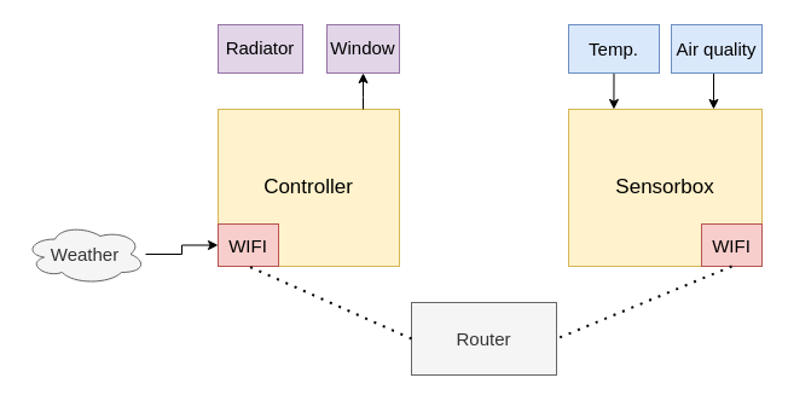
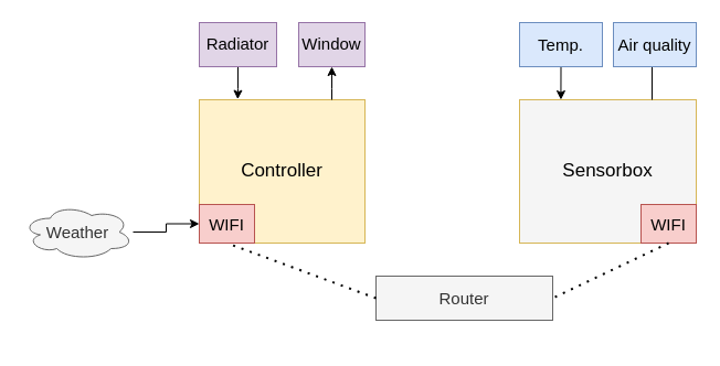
+ <mxCell id="8" style="edgeStyle=orthogonalEdgeStyle;rounded=0;orthogonalLoop=1;jettySize=auto;html=1;entryX=0.232;entryY=-0.003;entryDx=0;entryDy=0;entryPerimeter=0;fontSize=15;startArrow=none;startFill=0;endArrow=classic;endFill=1;" edge="1" parent="1" source="9" target="2"><mxGeometry relative="1" as="geometry" /></mxCell>
- <mxCell id="14" style="edgeStyle=orthogonalEdgeStyle;rounded=0;orthogonalLoop=1;jettySize=auto;html=1;exitX=0.5;exitY=1;exitDx=0;exitDy=0;entryX=0.75;entryY=0;entryDx=0;entryDy=0;fontSize=15;startArrow=none;startFill=0;endArrow=classic;endFill=1;" edge="1" parent="1" source="15" target="6"><mxGeometry relative="1" as="geometry" /></mxCell>
+ <mxCell id="14" style="edgeStyle=orthogonalEdgeStyle;rounded=0;orthogonalLoop=1;jettySize=auto;html=1;exitX=0.5;exitY=1;exitDx=0;exitDy=0;entryX=0.75;entryY=0;entryDx=0;entryDy=0;fontSize=15;startArrow=none;startFill=0;endArrow=none;endFill=1;" edge="1" parent="1" source="15" target="6"><mxGeometry relative="1" as="geometry" /></mxCell>
- <mxCell id="6" value="&lt;font style=&quot;font-size: 17px;&quot;&gt;Sensorbox&lt;/font&gt;" style="rounded=0;whiteSpace=wrap;html=1;fontSize=15;fillColor=#fff2cc;strokeColor=#d6b656;" vertex="1" parent="1"><mxGeometry x="470" y="90" width="160" height="130" as="geometry" /></mxCell>
+ <mxCell id="6" value="&lt;font style=&quot;font-size: 17px;&quot;&gt;Sensorbox&lt;/font&gt;" style="rounded=0;whiteSpace=wrap;html=1;fontSize=15;fillColor=#f5f5f5;strokeColor=#d6b656;" vertex="1" parent="1"><mxGeometry x="470" y="90" width="160" height="130" as="geometry" /></mxCell>
- <mxCell id="16" value="Router" style="rounded=0;whiteSpace=wrap;html=1;fontSize=15;fillColor=#f5f5f5;fontColor=#333333;strokeColor=#666666;" vertex="1" parent="1"><mxGeometry x="340" y="250" width="120" height="60" as="geometry" /></mxCell>
+ <mxCell id="16" value="Router" style="rounded=0;whiteSpace=wrap;html=1;fontSize=15;fillColor=#f5f5f5;fontColor=#333333;strokeColor=#666666;" vertex="1" parent="1"><mxGeometry x="340" y="250" width="160" height="40" as="geometry" /></mxCell>
